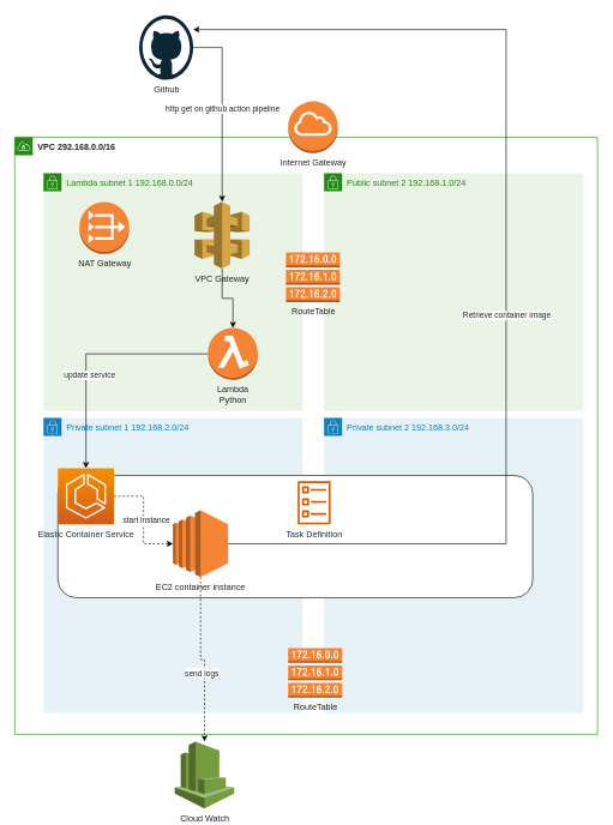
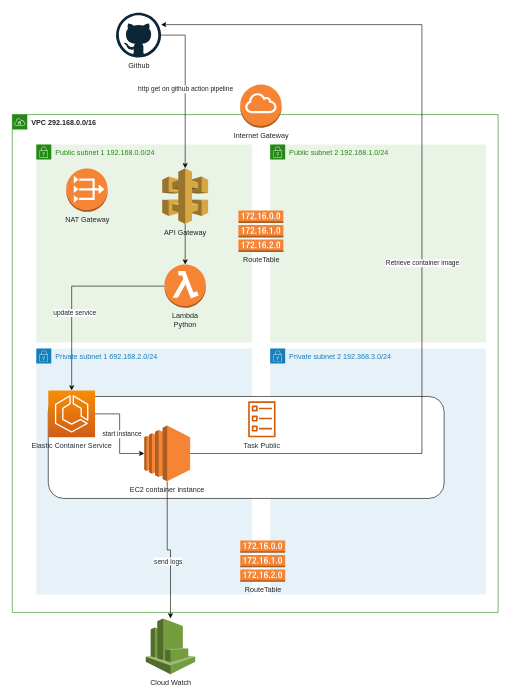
- <mxCell id="24" value="Github" style="dashed=0;outlineConnect=0;html=1;align=center;labelPosition=center;verticalLabelPosition=bottom;verticalAlign=top;shape=mxgraph.weblogos.github;fontColor=#212424;" parent="1" vertex="1"><mxGeometry x="193" y="20" width="75" height="90" as="geometry" /></mxCell>
+ <mxCell id="24" value="Github" style="dashed=0;outlineConnect=0;html=1;align=center;labelPosition=center;verticalLabelPosition=bottom;verticalAlign=top;shape=mxgraph.weblogos.github;fontColor=#212424;" parent="1" vertex="1"><mxGeometry x="193" y="20" width="75" height="75" as="geometry" /></mxCell>
- <mxCell id="4" value="Lambda subnet 1 192.168.0.0/24" style="points=[[0,0],[0.25,0],[0.5,0],[0.75,0],[1,0],[1,0.25],[1,0.5],[1,0.75],[1,1],[0.75,1],[0.5,1],[0.25,1],[0,1],[0,0.75],[0,0.5],[0,0.25]];outlineConnect=0;gradientColor=none;html=1;whiteSpace=wrap;fontSize=12;fontStyle=0;container=1;pointerEvents=0;collapsible=0;recursiveResize=0;shape=mxgraph.aws4.group;grIcon=mxgraph.aws4.group_security_group;grStroke=0;strokeColor=#248814;fillColor=#E9F3E6;verticalAlign=top;align=left;spacingLeft=30;fontColor=#248814;dashed=0;" parent="2" vertex="1"><mxGeometry x="40" y="50" width="360" height="330" as="geometry" /></mxCell>
+ <mxCell id="4" value="Public subnet 1 192.168.0.0/24" style="points=[[0,0],[0.25,0],[0.5,0],[0.75,0],[1,0],[1,0.25],[1,0.5],[1,0.75],[1,1],[0.75,1],[0.5,1],[0.25,1],[0,1],[0,0.75],[0,0.5],[0,0.25]];outlineConnect=0;gradientColor=none;html=1;whiteSpace=wrap;fontSize=12;fontStyle=0;container=1;pointerEvents=0;collapsible=0;recursiveResize=0;shape=mxgraph.aws4.group;grIcon=mxgraph.aws4.group_security_group;grStroke=0;strokeColor=#248814;fillColor=#E9F3E6;verticalAlign=top;align=left;spacingLeft=30;fontColor=#248814;dashed=0;" parent="2" vertex="1"><mxGeometry x="40" y="50" width="360" height="330" as="geometry" /></mxCell>
- <mxCell id="7" value="VPC Gateway" style="outlineConnect=0;dashed=0;verticalLabelPosition=bottom;verticalAlign=top;align=center;html=1;shape=mxgraph.aws3.api_gateway;fillColor=#D9A741;gradientColor=none;fontColor=#212424;" parent="4" vertex="1"><mxGeometry x="210" y="39.5" width="76.5" height="93" as="geometry" /></mxCell>
+ <mxCell id="7" value="API Gateway" style="outlineConnect=0;dashed=0;verticalLabelPosition=bottom;verticalAlign=top;align=center;html=1;shape=mxgraph.aws3.api_gateway;fillColor=#D9A741;gradientColor=none;fontColor=#212424;" parent="4" vertex="1"><mxGeometry x="210" y="39.5" width="76.5" height="93" as="geometry" /></mxCell>
- <mxCell id="8" value="&lt;div&gt;Lambda&lt;/div&gt;&lt;div&gt;Python&lt;br&gt;&lt;/div&gt;" style="outlineConnect=0;dashed=0;verticalLabelPosition=bottom;verticalAlign=top;align=center;html=1;shape=mxgraph.aws3.lambda_function;fillColor=#F58534;gradientColor=none;fontColor=#212424;" parent="4" vertex="1"><mxGeometry x="228.75" y="215" width="69" height="72" as="geometry" /></mxCell>
+ <mxCell id="8" value="&lt;div&gt;Lambda&lt;/div&gt;&lt;div&gt;Python&lt;br&gt;&lt;/div&gt;" style="outlineConnect=0;dashed=0;verticalLabelPosition=bottom;verticalAlign=top;align=center;html=1;shape=mxgraph.aws3.lambda_function;fillColor=#F58534;gradientColor=none;fontColor=#212424;" parent="4" vertex="1"><mxGeometry x="213.75" y="200" width="69" height="72" as="geometry" /></mxCell>
- <mxCell id="9" value="Private subnet 1 192.168.2.0/24" style="points=[[0,0],[0.25,0],[0.5,0],[0.75,0],[1,0],[1,0.25],[1,0.5],[1,0.75],[1,1],[0.75,1],[0.5,1],[0.25,1],[0,1],[0,0.75],[0,0.5],[0,0.25]];outlineConnect=0;gradientColor=none;html=1;whiteSpace=wrap;fontSize=12;fontStyle=0;container=1;pointerEvents=0;collapsible=0;recursiveResize=0;shape=mxgraph.aws4.group;grIcon=mxgraph.aws4.group_security_group;grStroke=0;strokeColor=#147EBA;fillColor=#E6F2F8;verticalAlign=top;align=left;spacingLeft=30;fontColor=#147EBA;dashed=0;" parent="2" vertex="1"><mxGeometry x="40" y="390" width="360" height="410" as="geometry" /></mxCell>
+ <mxCell id="9" value="Private subnet 1 692.168.2.0/24" style="points=[[0,0],[0.25,0],[0.5,0],[0.75,0],[1,0],[1,0.25],[1,0.5],[1,0.75],[1,1],[0.75,1],[0.5,1],[0.25,1],[0,1],[0,0.75],[0,0.5],[0,0.25]];outlineConnect=0;gradientColor=none;html=1;whiteSpace=wrap;fontSize=12;fontStyle=0;container=1;pointerEvents=0;collapsible=0;recursiveResize=0;shape=mxgraph.aws4.group;grIcon=mxgraph.aws4.group_security_group;grStroke=0;strokeColor=#147EBA;fillColor=#E6F2F8;verticalAlign=top;align=left;spacingLeft=30;fontColor=#147EBA;dashed=0;" parent="2" vertex="1"><mxGeometry x="40" y="390" width="360" height="410" as="geometry" /></mxCell>
- <mxCell id="3" value="Private subnet 2 192.168.3.0/24" style="points=[[0,0],[0.25,0],[0.5,0],[0.75,0],[1,0],[1,0.25],[1,0.5],[1,0.75],[1,1],[0.75,1],[0.5,1],[0.25,1],[0,1],[0,0.75],[0,0.5],[0,0.25]];outlineConnect=0;gradientColor=none;html=1;whiteSpace=wrap;fontSize=12;fontStyle=0;container=1;pointerEvents=0;collapsible=0;recursiveResize=0;shape=mxgraph.aws4.group;grIcon=mxgraph.aws4.group_security_group;grStroke=0;strokeColor=#147EBA;fillColor=#E6F2F8;verticalAlign=top;align=left;spacingLeft=30;fontColor=#147EBA;dashed=0;" parent="2" vertex="1"><mxGeometry x="430" y="390" width="360" height="410" as="geometry" /></mxCell>
+ <mxCell id="3" value="Private subnet 2 192.368.3.0/24" style="points=[[0,0],[0.25,0],[0.5,0],[0.75,0],[1,0],[1,0.25],[1,0.5],[1,0.75],[1,1],[0.75,1],[0.5,1],[0.25,1],[0,1],[0,0.75],[0,0.5],[0,0.25]];outlineConnect=0;gradientColor=none;html=1;whiteSpace=wrap;fontSize=12;fontStyle=0;container=1;pointerEvents=0;collapsible=0;recursiveResize=0;shape=mxgraph.aws4.group;grIcon=mxgraph.aws4.group_security_group;grStroke=0;strokeColor=#147EBA;fillColor=#E6F2F8;verticalAlign=top;align=left;spacingLeft=30;fontColor=#147EBA;dashed=0;" parent="2" vertex="1"><mxGeometry x="430" y="390" width="360" height="410" as="geometry" /></mxCell>
- <mxCell id="11" style="edgeStyle=orthogonalEdgeStyle;rounded=0;orthogonalLoop=1;jettySize=auto;html=1;fontColor=#212424;dashed=1;" parent="9" source="13" target="14" edge="1"><mxGeometry relative="1" as="geometry" /></mxCell>
+ <mxCell id="11" style="edgeStyle=orthogonalEdgeStyle;rounded=0;orthogonalLoop=1;jettySize=auto;html=1;fontColor=#212424;" parent="9" source="13" target="14" edge="1"><mxGeometry relative="1" as="geometry" /></mxCell>
- <mxCell id="15" value="Task Definition" style="sketch=0;outlineConnect=0;fontColor=#232F3E;gradientColor=none;fillColor=#D45B07;strokeColor=none;dashed=0;verticalLabelPosition=bottom;verticalAlign=top;align=center;html=1;fontSize=12;fontStyle=0;aspect=fixed;pointerEvents=1;shape=mxgraph.aws4.ecs_task;" parent="9" vertex="1"><mxGeometry x="353" y="88" width="46.25" height="60" as="geometry" /></mxCell>
+ <mxCell id="15" value="Task Public" style="sketch=0;outlineConnect=0;fontColor=#232F3E;gradientColor=none;fillColor=#D45B07;strokeColor=none;dashed=0;verticalLabelPosition=bottom;verticalAlign=top;align=center;html=1;fontSize=12;fontStyle=0;aspect=fixed;pointerEvents=1;shape=mxgraph.aws4.ecs_task;" parent="9" vertex="1"><mxGeometry x="353" y="88" width="46.25" height="60" as="geometry" /></mxCell>
- <mxCell id="26" style="edgeStyle=orthogonalEdgeStyle;rounded=0;orthogonalLoop=1;jettySize=auto;html=1;fontColor=#212424;dashed=1;" parent="1" source="14" target="25" edge="1"><mxGeometry relative="1" as="geometry" /></mxCell>
+ <mxCell id="26" style="edgeStyle=orthogonalEdgeStyle;rounded=0;orthogonalLoop=1;jettySize=auto;html=1;fontColor=#212424;" parent="1" source="14" target="25" edge="1"><mxGeometry relative="1" as="geometry" /></mxCell>
